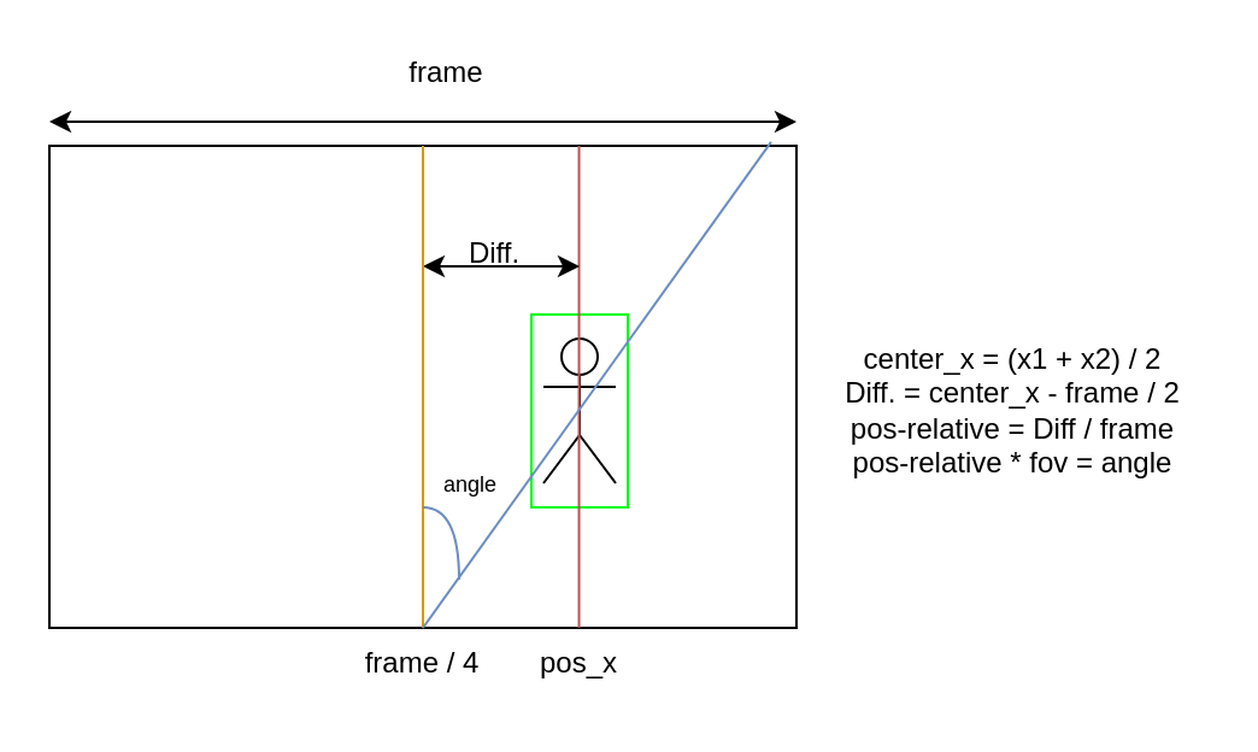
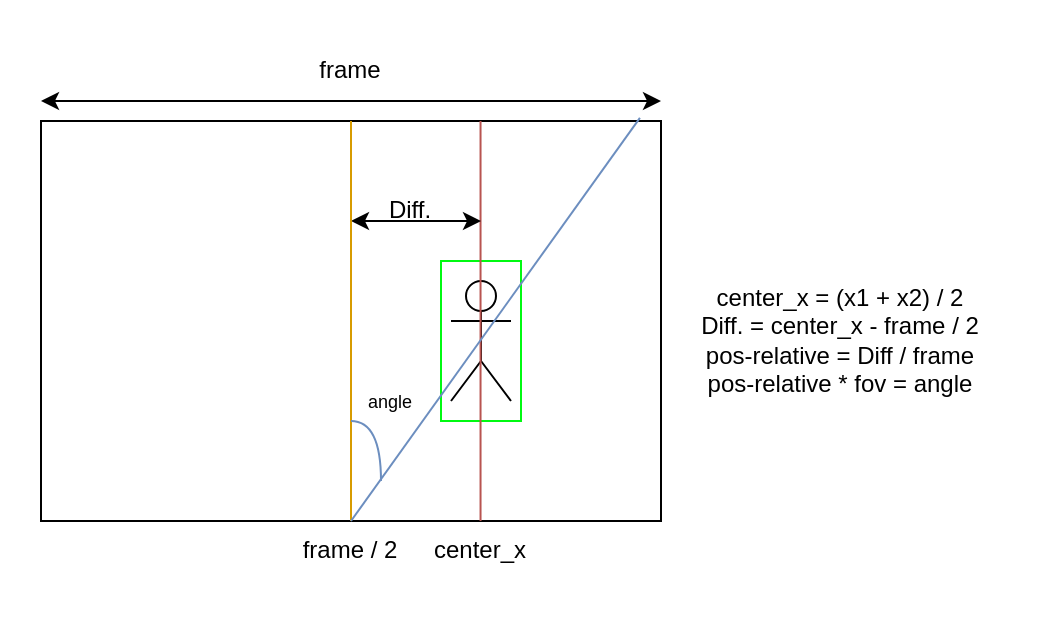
- <mxCell id="12" value="frame" style="text;html=1;align=center;verticalAlign=middle;whiteSpace=wrap;rounded=0;" vertex="1" parent="1"><mxGeometry x="155" y="15" width="60" height="30" as="geometry" /></mxCell>
+ <mxCell id="12" value="frame" style="text;html=1;align=center;verticalAlign=middle;whiteSpace=wrap;rounded=0;" vertex="1" parent="1"><mxGeometry x="145" y="20" width="60" height="30" as="geometry" /></mxCell>
- <mxCell id="9" value="frame / 4" style="text;html=1;align=center;verticalAlign=middle;whiteSpace=wrap;rounded=0;" vertex="1" parent="1"><mxGeometry x="145" y="260" width="60" height="30" as="geometry" /></mxCell>
+ <mxCell id="9" value="frame / 2" style="text;html=1;align=center;verticalAlign=middle;whiteSpace=wrap;rounded=0;" vertex="1" parent="1"><mxGeometry x="145" y="260" width="60" height="30" as="geometry" /></mxCell>
- <mxCell id="6" value="pos_x" style="text;html=1;align=center;verticalAlign=middle;whiteSpace=wrap;rounded=0;" vertex="1" parent="1"><mxGeometry x="210" y="260" width="60" height="30" as="geometry" /></mxCell>
+ <mxCell id="6" value="center_x" style="text;html=1;align=center;verticalAlign=middle;whiteSpace=wrap;rounded=0;" vertex="1" parent="1"><mxGeometry x="210" y="260" width="60" height="30" as="geometry" /></mxCell>
